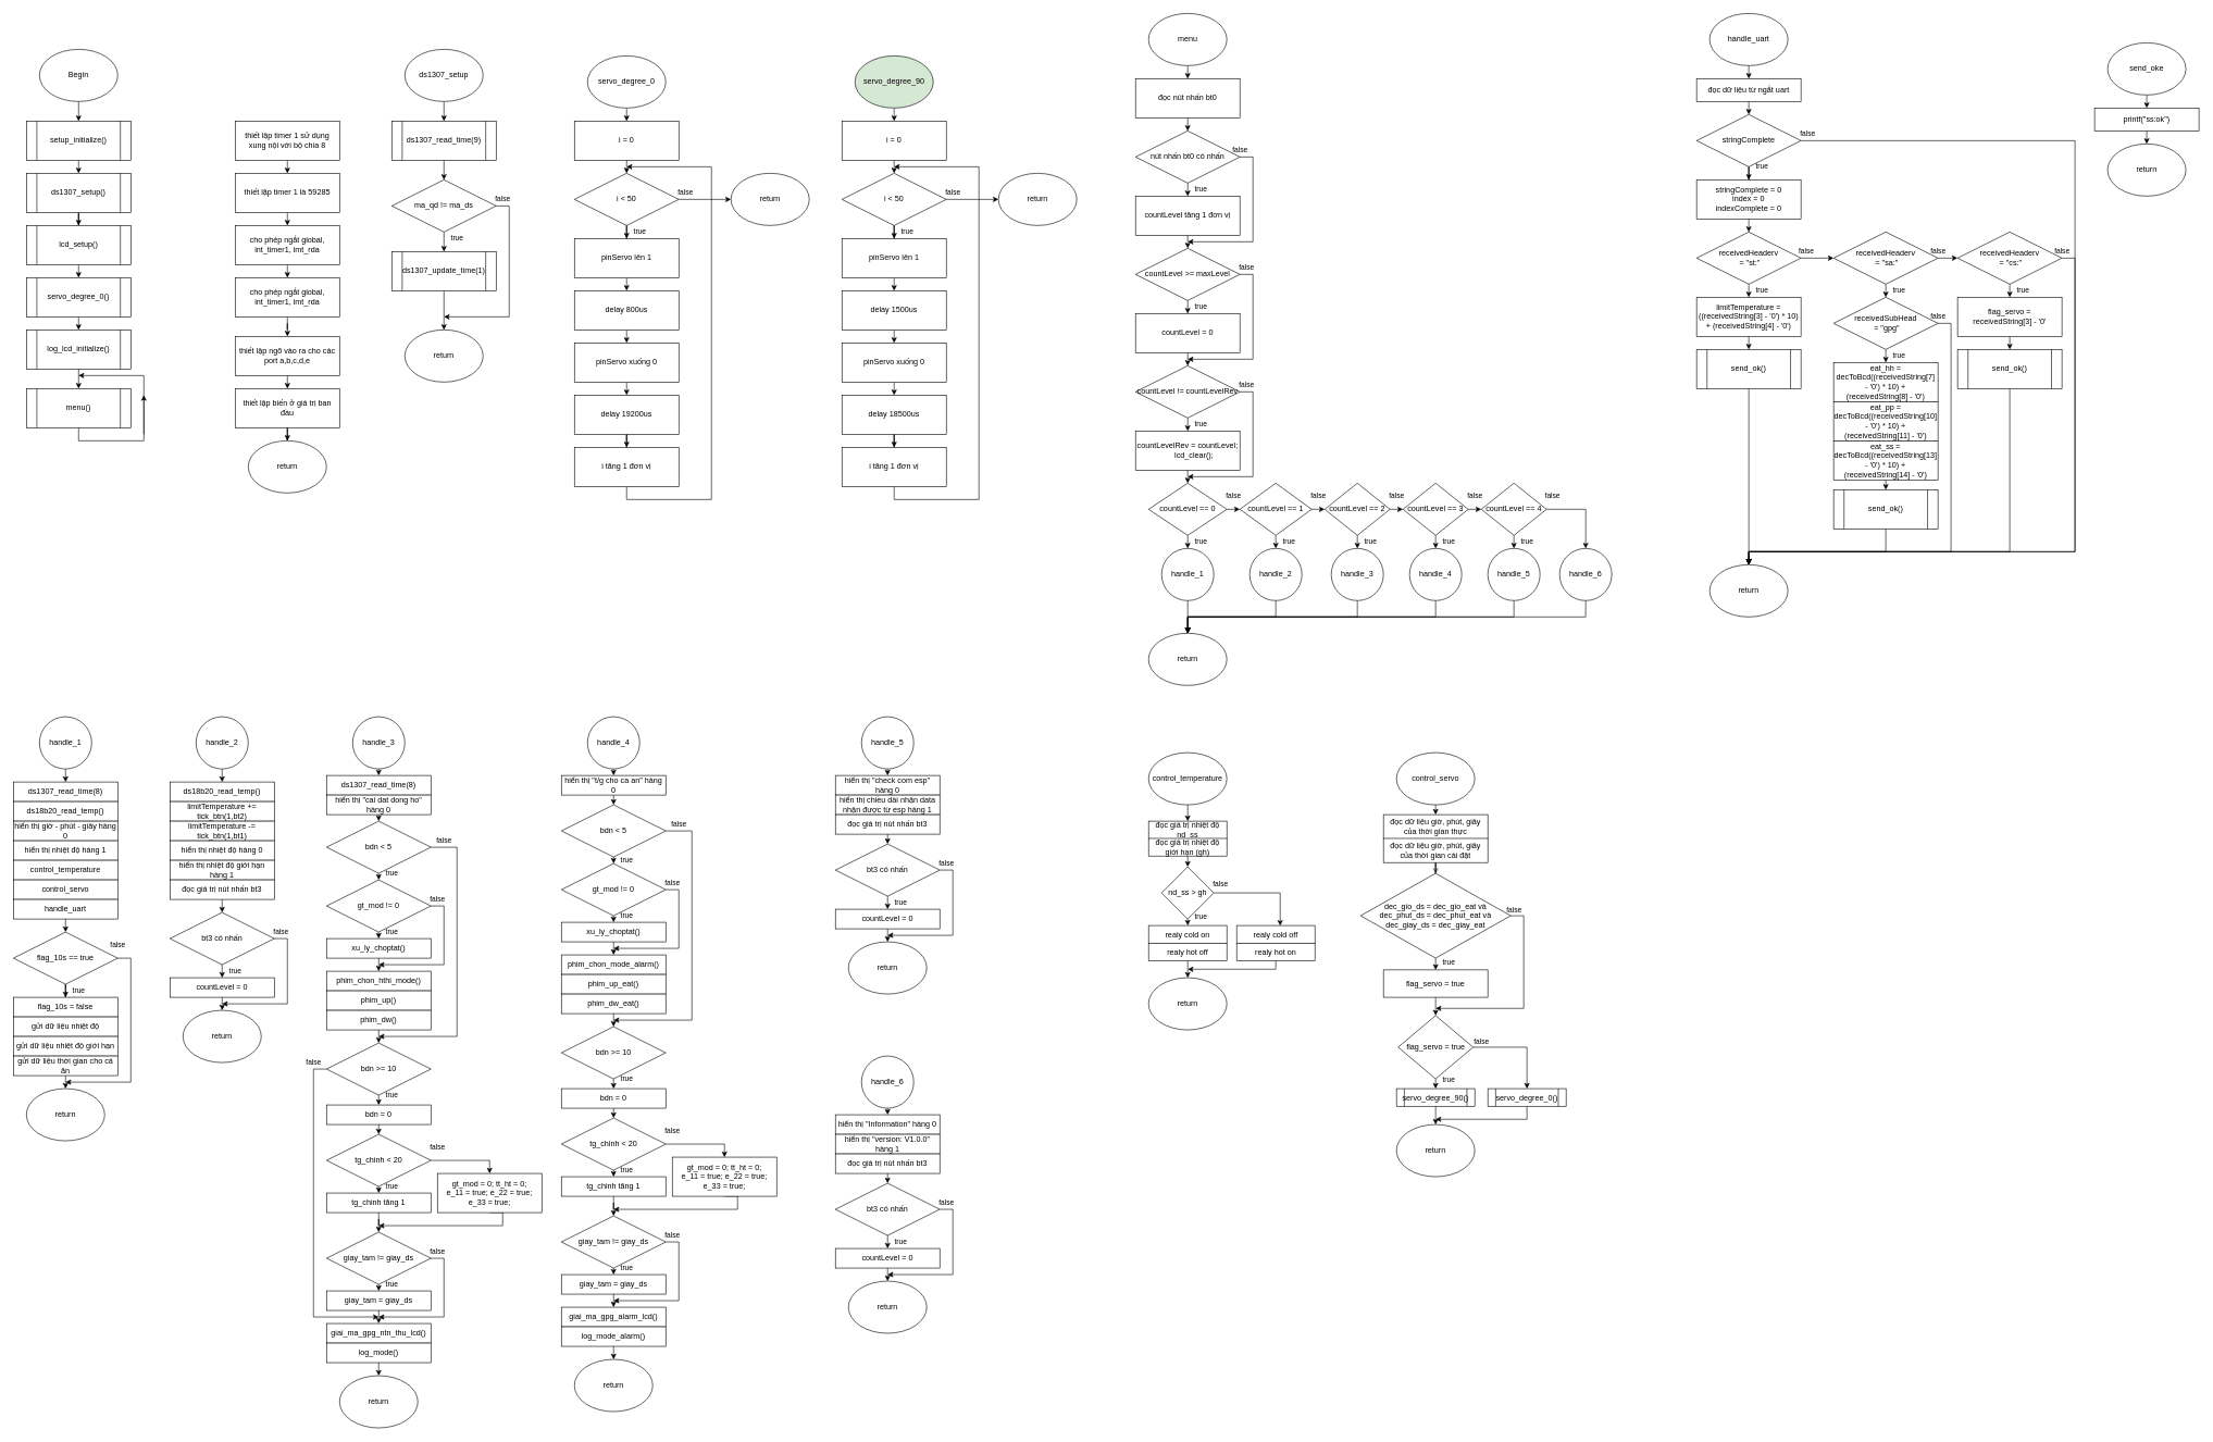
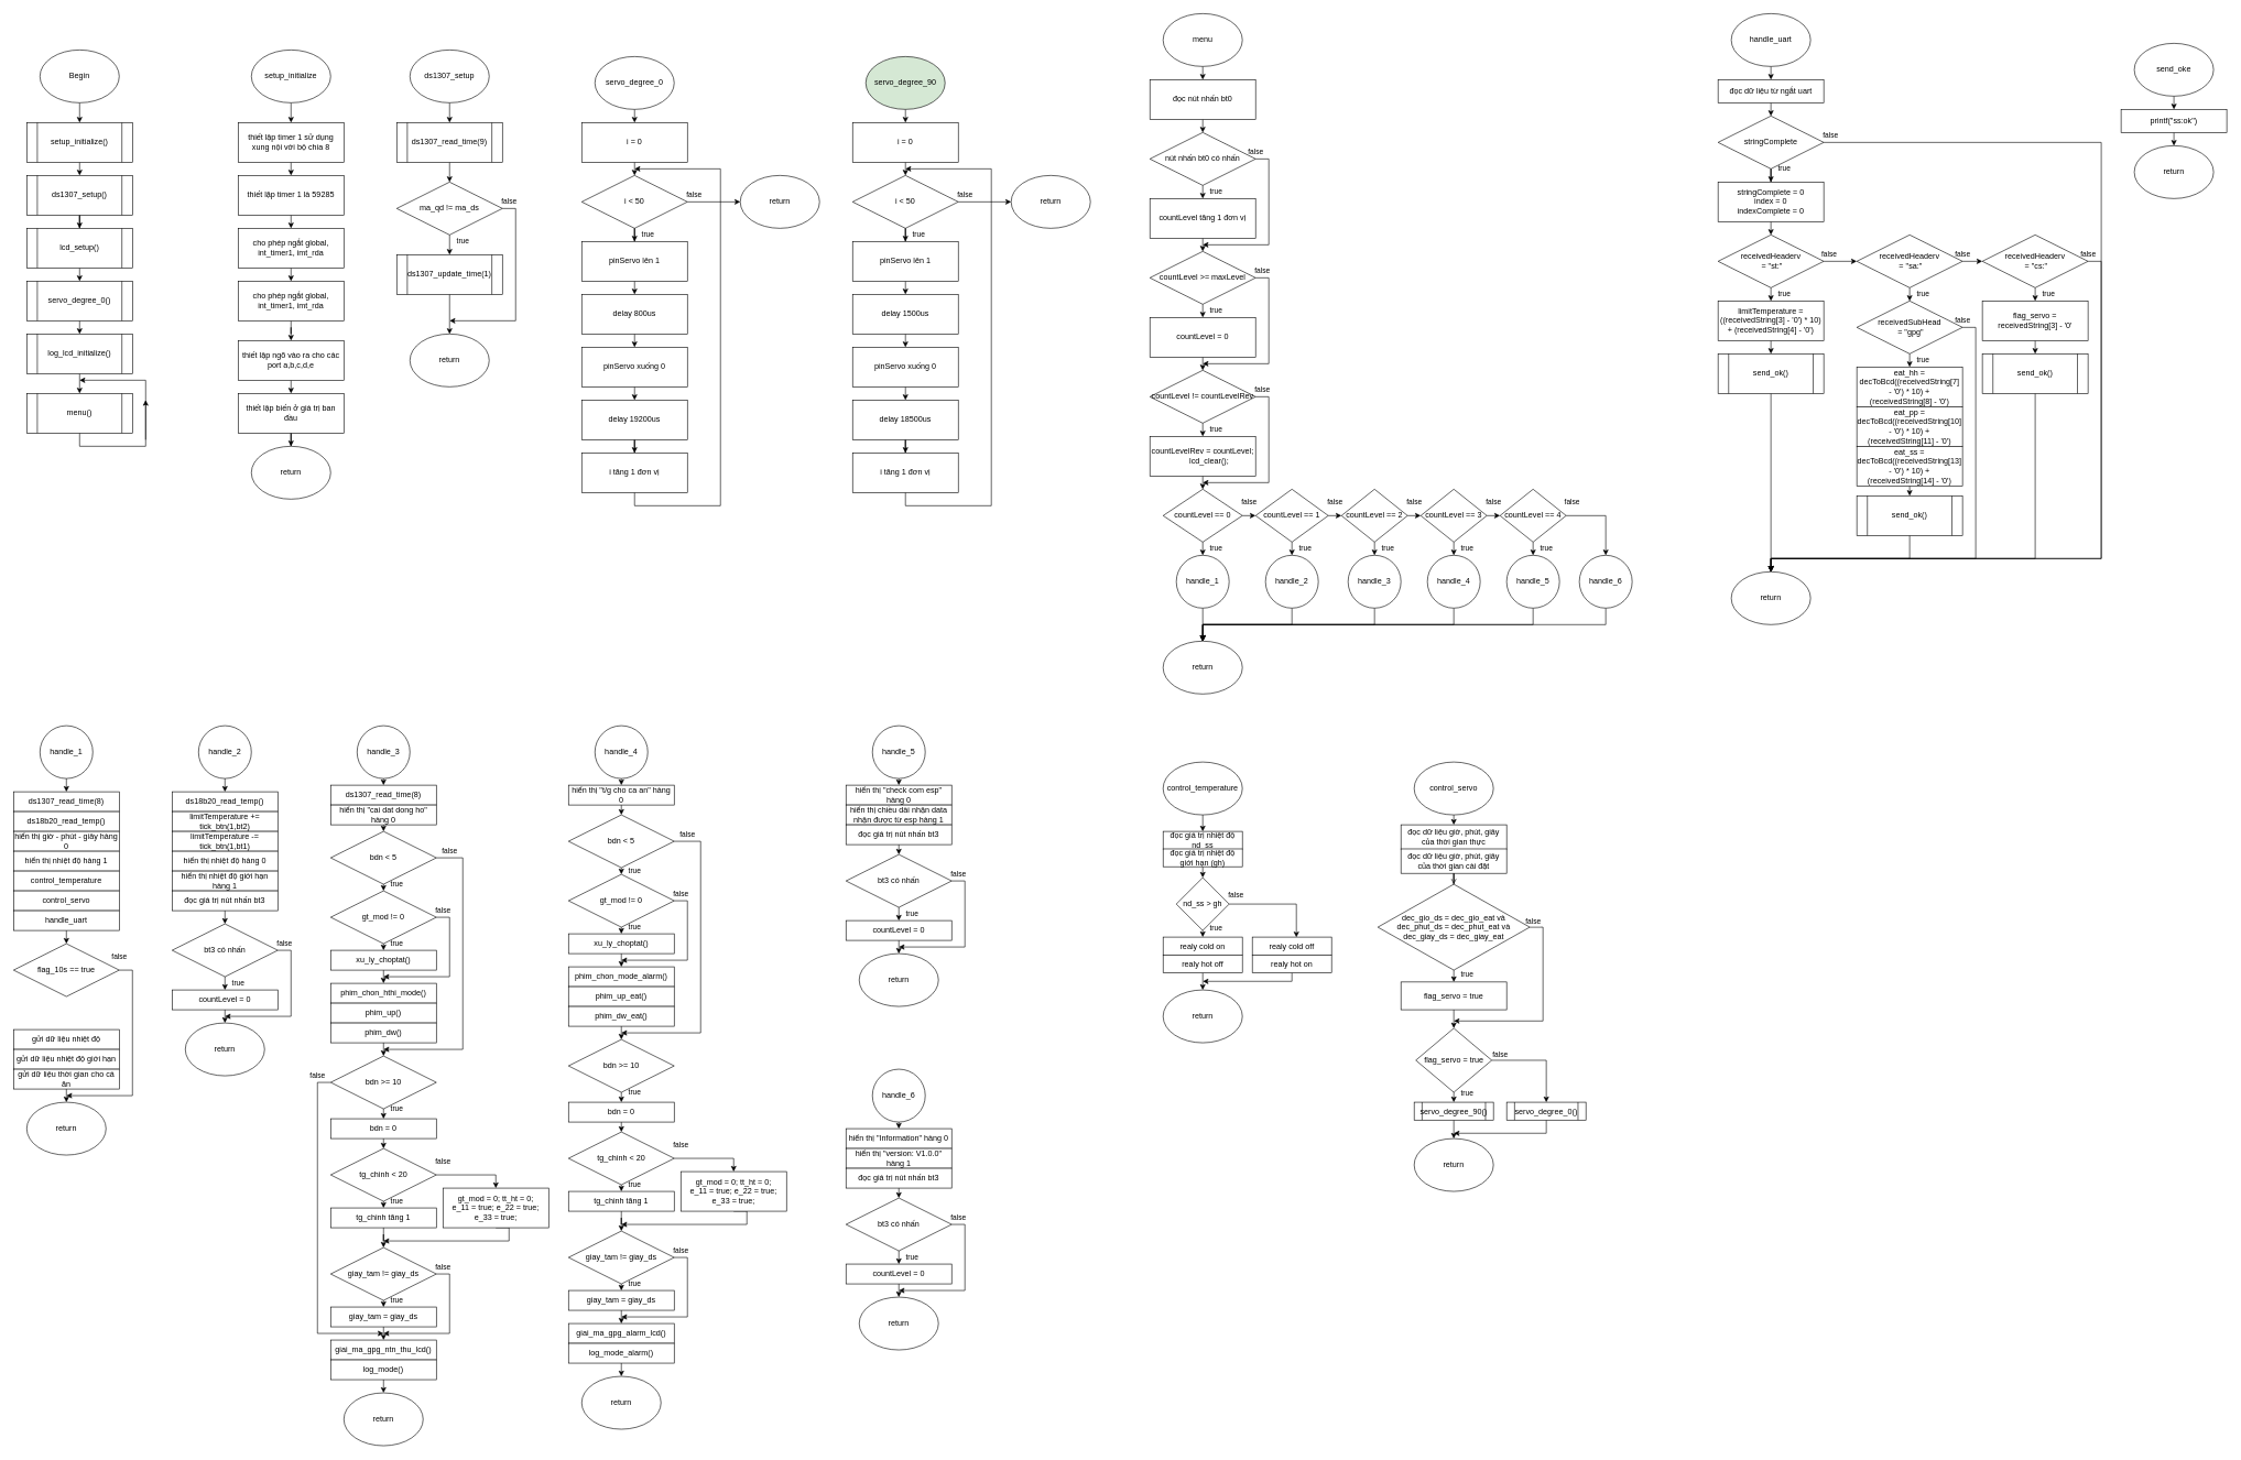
+ <mxCell id="18" value="setup_initialize" style="ellipse;whiteSpace=wrap;html=1;" parent="1" vertex="1"><mxGeometry x="380" y="75" width="120" height="80" as="geometry" /></mxCell>
+ <mxCell id="17" style="edgeStyle=orthogonalEdgeStyle;rounded=0;orthogonalLoop=1;jettySize=auto;html=1;exitX=0.5;exitY=1;exitDx=0;exitDy=0;entryX=0.5;entryY=0;entryDx=0;entryDy=0;" parent="1" source="18" target="20" edge="1"><mxGeometry relative="1" as="geometry" /></mxCell>
- <mxCell id="135" value="true" style="edgeStyle=orthogonalEdgeStyle;rounded=0;orthogonalLoop=1;jettySize=auto;html=1;exitX=0.5;exitY=1;exitDx=0;exitDy=0;" edge="1" parent="1" source="137" target="138"><mxGeometry x="-0.668" y="20" relative="1" as="geometry"><mxPoint as="offset" /></mxGeometry></mxCell>
- <mxCell id="138" value="flag_10s = false" style="rounded=0;whiteSpace=wrap;html=1;" vertex="1" parent="1"><mxGeometry x="20" y="1528" width="160" height="30" as="geometry" /></mxCell>
